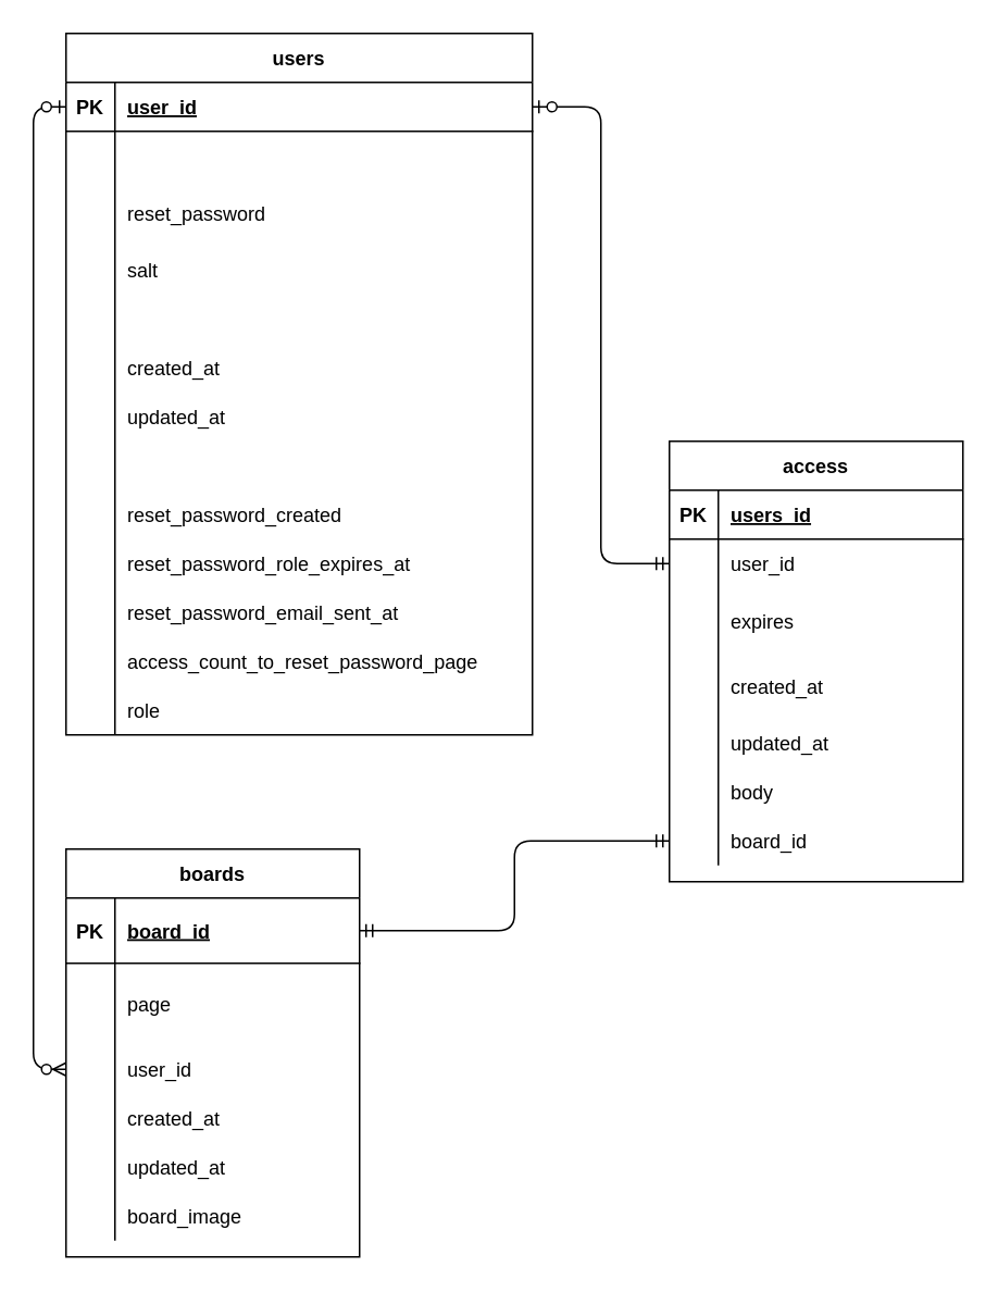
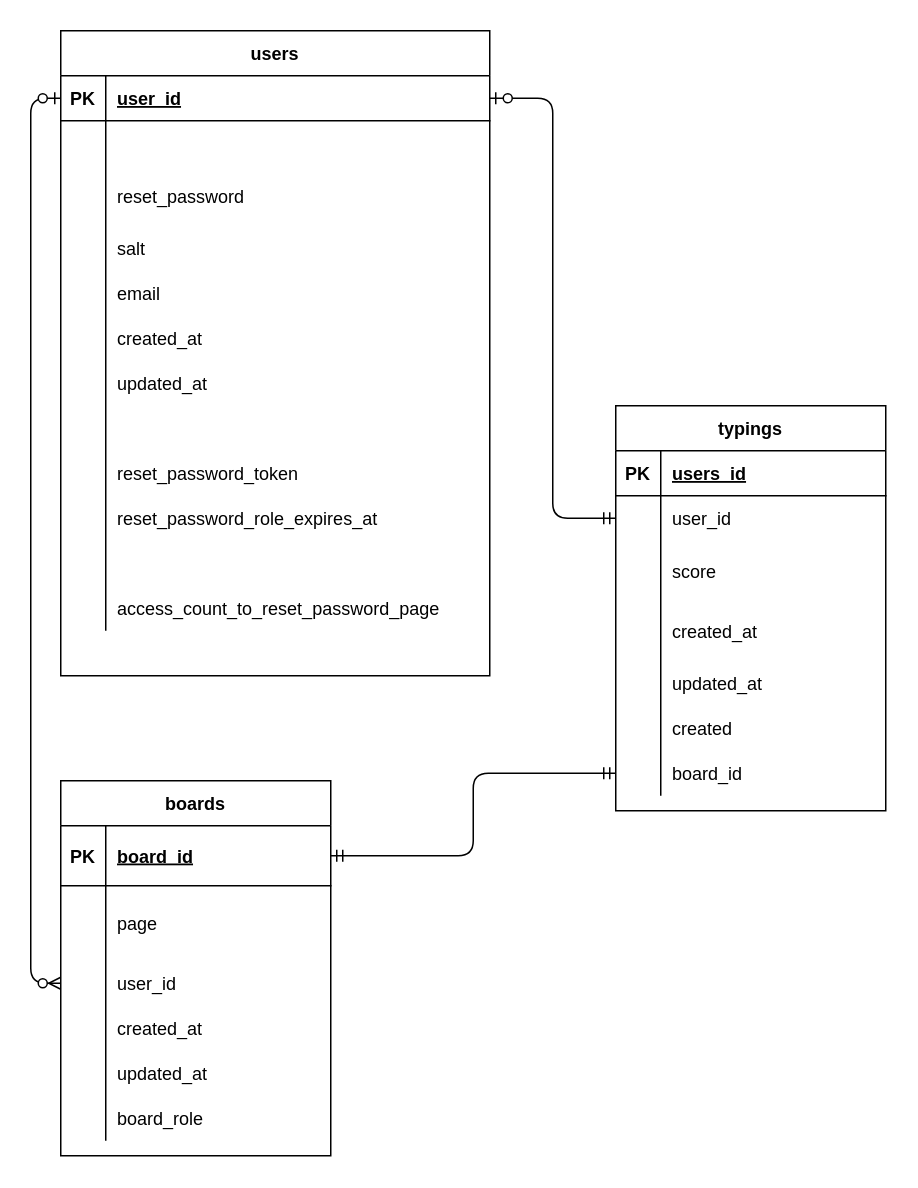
+ <mxCell id="16" value="email" style="shape=partialRectangle;connectable=0;fillColor=none;top=0;left=0;bottom=0;right=0;align=left;spacingLeft=6;overflow=hidden;" vertex="1" parent="14"><mxGeometry x="30" width="256" height="30" as="geometry" /></mxCell>
- <mxCell id="40" value="access" style="shape=table;startSize=30;container=1;collapsible=1;childLayout=tableLayout;fixedRows=1;rowLines=0;fontStyle=1;align=center;resizeLast=1;" vertex="1" parent="1"><mxGeometry x="410" y="270" width="180" height="270" as="geometry"><mxRectangle x="40" y="40" width="80" height="30" as="alternateBounds" /></mxGeometry></mxCell>
+ <mxCell id="40" value="typings" style="shape=table;startSize=30;container=1;collapsible=1;childLayout=tableLayout;fixedRows=1;rowLines=0;fontStyle=1;align=center;resizeLast=1;" vertex="1" parent="1"><mxGeometry x="410" y="270" width="180" height="270" as="geometry"><mxRectangle x="40" y="40" width="80" height="30" as="alternateBounds" /></mxGeometry></mxCell>
- <mxCell id="27" value="reset_password_created" style="shape=partialRectangle;connectable=0;fillColor=none;top=0;left=0;bottom=0;right=0;align=left;spacingLeft=6;overflow=hidden;" vertex="1" parent="25"><mxGeometry x="30" width="256" height="30" as="geometry" /></mxCell>
+ <mxCell id="27" value="reset_password_token" style="shape=partialRectangle;connectable=0;fillColor=none;top=0;left=0;bottom=0;right=0;align=left;spacingLeft=6;overflow=hidden;" vertex="1" parent="25"><mxGeometry x="30" width="256" height="30" as="geometry" /></mxCell>
- <mxCell id="33" value="reset_password_email_sent_at" style="shape=partialRectangle;connectable=0;fillColor=none;top=0;left=0;bottom=0;right=0;align=left;spacingLeft=6;overflow=hidden;" vertex="1" parent="31"><mxGeometry x="30" width="256" height="30" as="geometry" /></mxCell>
- <mxCell id="49" value="expires" style="shape=partialRectangle;connectable=0;fillColor=none;top=0;left=0;bottom=0;right=0;align=left;spacingLeft=6;overflow=hidden;" vertex="1" parent="47"><mxGeometry x="30" width="150" height="40" as="geometry" /></mxCell>
+ <mxCell id="49" value="score" style="shape=partialRectangle;connectable=0;fillColor=none;top=0;left=0;bottom=0;right=0;align=left;spacingLeft=6;overflow=hidden;" vertex="1" parent="47"><mxGeometry x="30" width="150" height="40" as="geometry" /></mxCell>
- <mxCell id="39" value="role" style="shape=partialRectangle;connectable=0;fillColor=none;top=0;left=0;bottom=0;right=0;align=left;spacingLeft=6;overflow=hidden;" vertex="1" parent="37"><mxGeometry x="30" width="256" height="30" as="geometry" /></mxCell>
- <mxCell id="58" value="body" style="shape=partialRectangle;connectable=0;fillColor=none;top=0;left=0;bottom=0;right=0;align=left;spacingLeft=6;overflow=hidden;" vertex="1" parent="56"><mxGeometry x="30" width="150" height="30" as="geometry" /></mxCell>
+ <mxCell id="58" value="created" style="shape=partialRectangle;connectable=0;fillColor=none;top=0;left=0;bottom=0;right=0;align=left;spacingLeft=6;overflow=hidden;" vertex="1" parent="56"><mxGeometry x="30" width="150" height="30" as="geometry" /></mxCell>
- <mxCell id="81" value="board_image" style="shape=partialRectangle;connectable=0;fillColor=none;top=0;left=0;bottom=0;right=0;align=left;spacingLeft=6;overflow=hidden;" vertex="1" parent="79"><mxGeometry x="30" width="150" height="30" as="geometry" /></mxCell>
+ <mxCell id="81" value="board_role" style="shape=partialRectangle;connectable=0;fillColor=none;top=0;left=0;bottom=0;right=0;align=left;spacingLeft=6;overflow=hidden;" vertex="1" parent="79"><mxGeometry x="30" width="150" height="30" as="geometry" /></mxCell>
